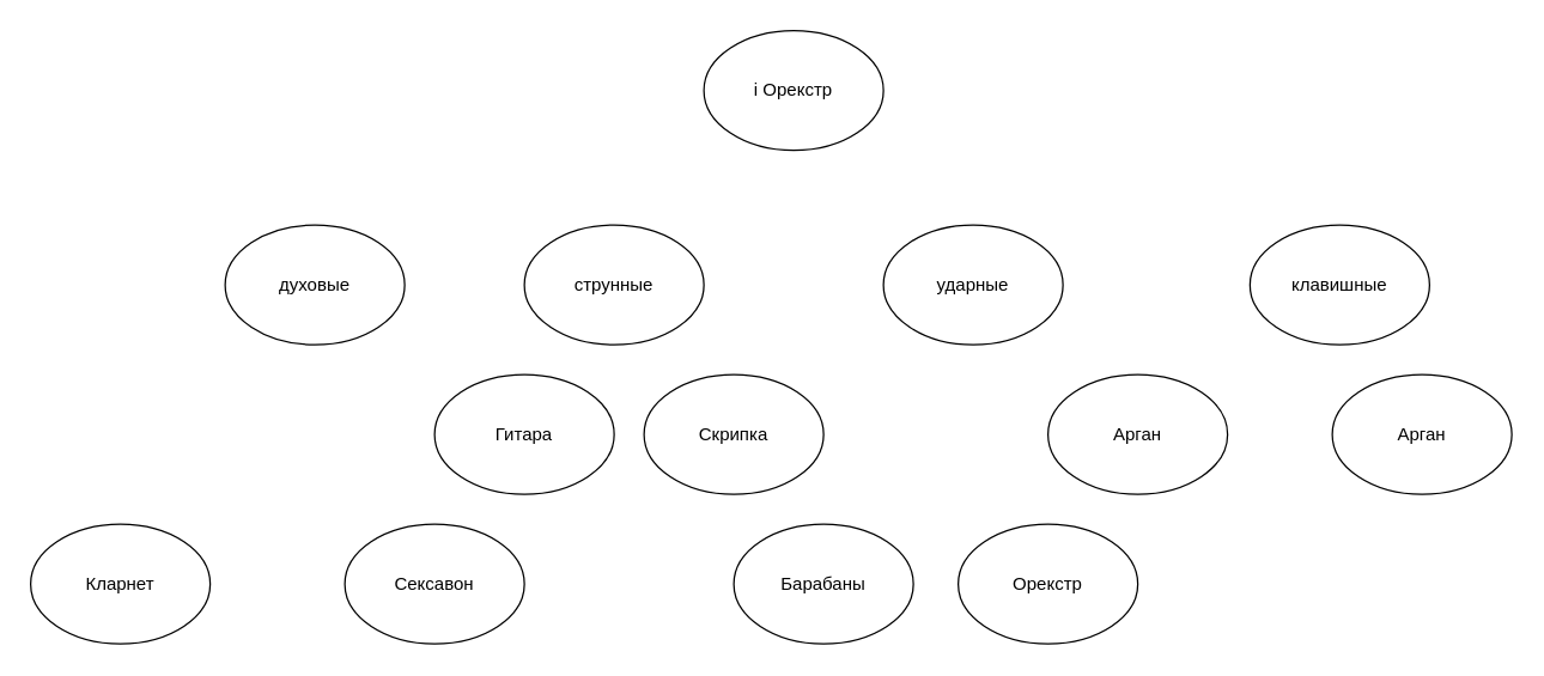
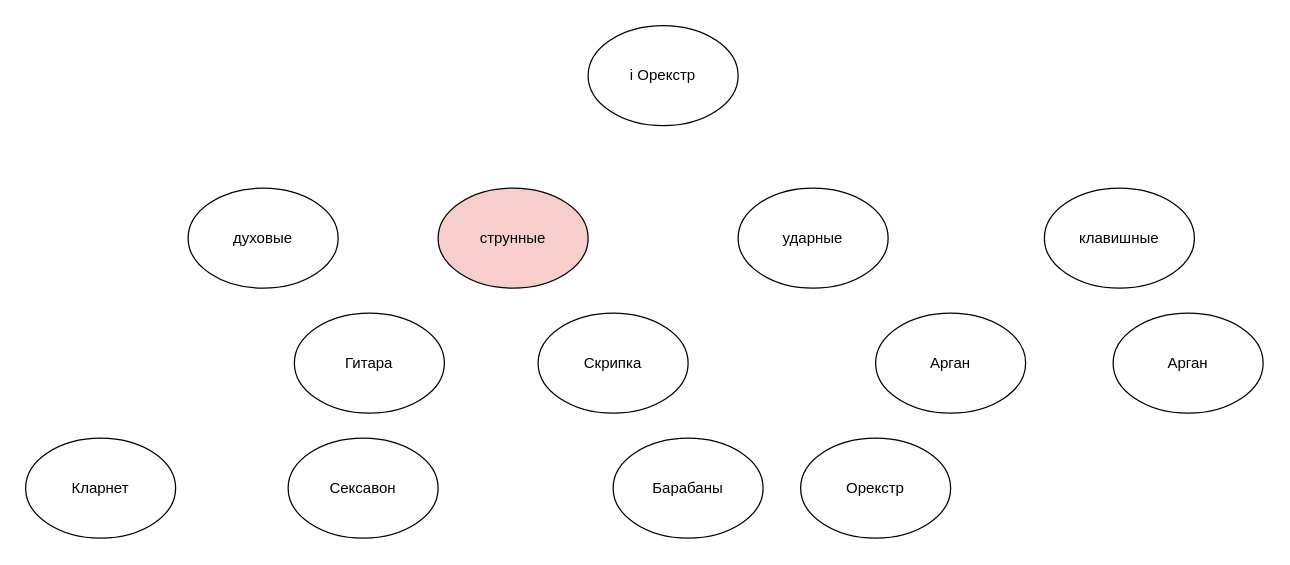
- <mxCell id="4" value="струнные" style="ellipse;whiteSpace=wrap;html=1;" vertex="1" parent="1"><mxGeometry x="350" y="150" width="120" height="80" as="geometry" /></mxCell>
+ <mxCell id="4" value="струнные" style="ellipse;whiteSpace=wrap;html=1;fillColor=#f8cecc;" vertex="1" parent="1"><mxGeometry x="350" y="150" width="120" height="80" as="geometry" /></mxCell>
- <mxCell id="9" value="Гитара" style="ellipse;whiteSpace=wrap;html=1;" vertex="1" parent="1"><mxGeometry x="290" y="250" width="120" height="80" as="geometry" /></mxCell>
+ <mxCell id="9" value="Гитара" style="ellipse;whiteSpace=wrap;html=1;" vertex="1" parent="1"><mxGeometry x="235" y="250" width="120" height="80" as="geometry" /></mxCell>
